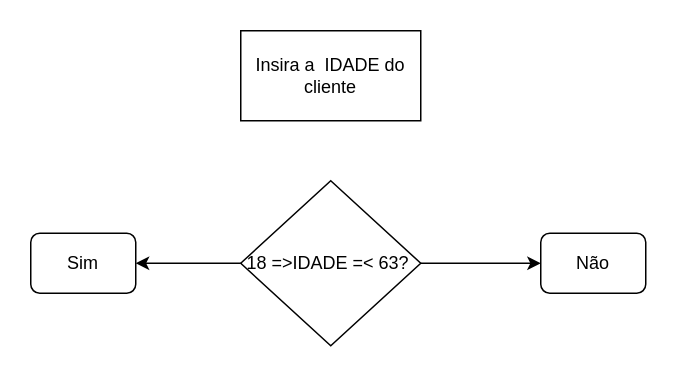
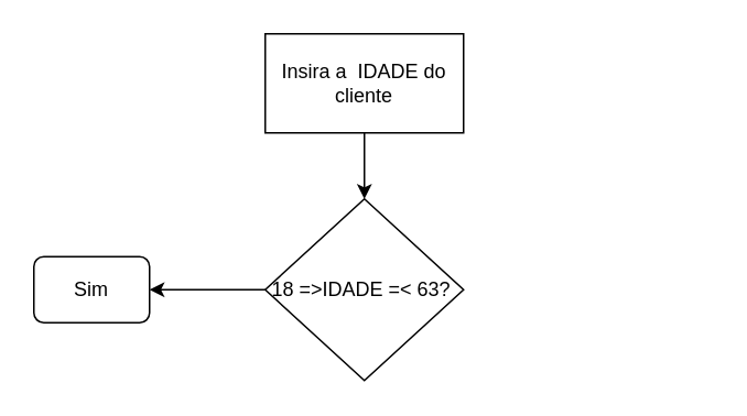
+ <mxCell id="2" value="" style="edgeStyle=orthogonalEdgeStyle;rounded=0;orthogonalLoop=1;jettySize=auto;html=1;" edge="1" parent="1" source="3" target="6"><mxGeometry relative="1" as="geometry" /></mxCell>
- <mxCell id="5" value="" style="edgeStyle=orthogonalEdgeStyle;rounded=0;orthogonalLoop=1;jettySize=auto;html=1;" edge="1" parent="1" source="6" target="8"><mxGeometry relative="1" as="geometry" /></mxCell>
- <mxCell id="8" value="Não" style="rounded=1;whiteSpace=wrap;html=1;" vertex="1" parent="1"><mxGeometry x="360" y="155" width="70" height="40" as="geometry" /></mxCell>
